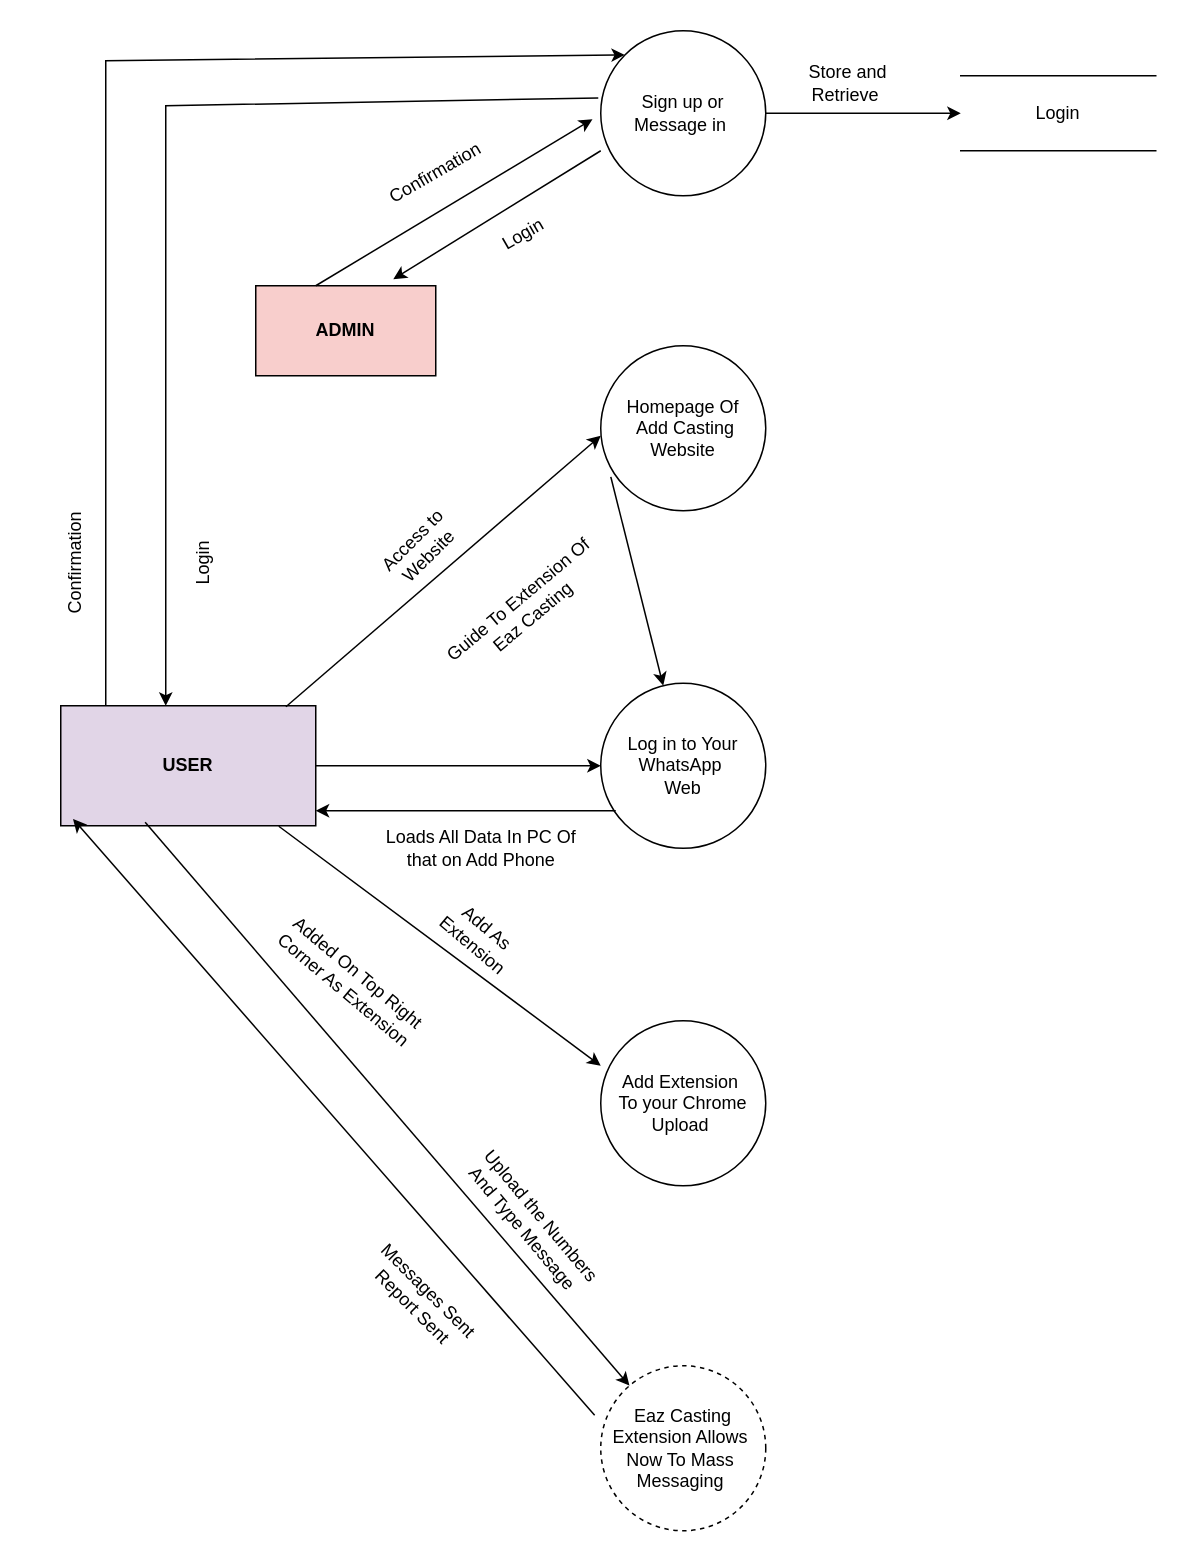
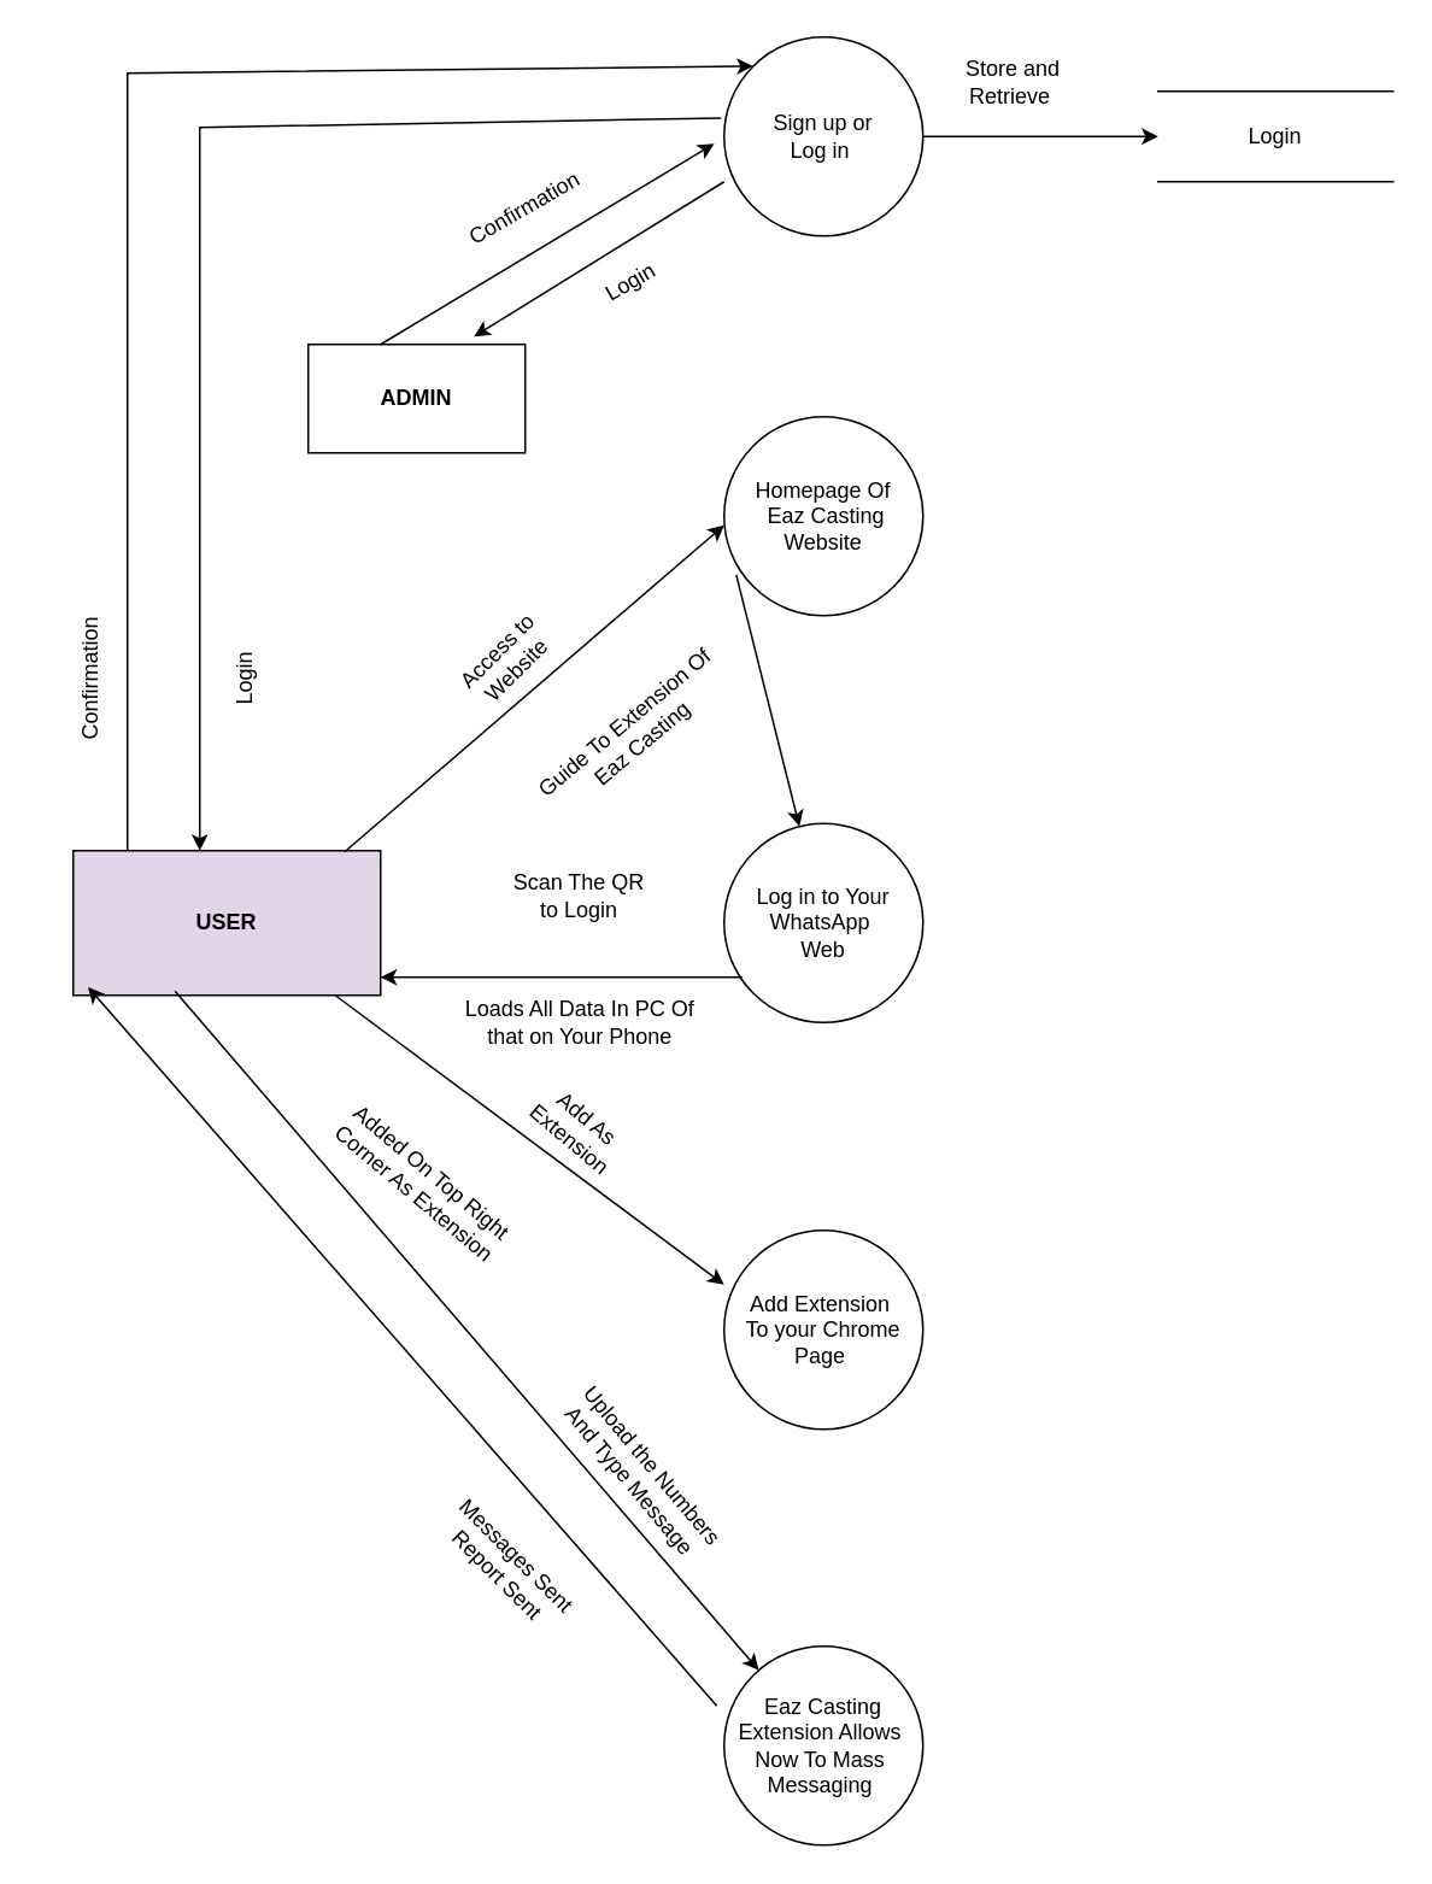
- <mxCell id="10" value="Store and Retrieve&amp;nbsp;" style="text;html=1;strokeColor=none;fillColor=none;align=center;verticalAlign=middle;whiteSpace=wrap;rounded=0;" vertex="1" parent="1"><mxGeometry x="530" y="40" width="70" height="30" as="geometry" /></mxCell>
+ <mxCell id="10" value="Store and Retrieve&amp;nbsp;" style="text;html=1;strokeColor=none;fillColor=none;align=center;verticalAlign=middle;whiteSpace=wrap;rounded=0;" vertex="1" parent="1"><mxGeometry x="525" y="30" width="70" height="30" as="geometry" /></mxCell>
- <mxCell id="3" value="Sign up or&lt;br&gt;Message in&amp;nbsp;" style="ellipse;whiteSpace=wrap;html=1;aspect=fixed;" vertex="1" parent="1"><mxGeometry x="400" y="20" width="110" height="110" as="geometry" /></mxCell>
+ <mxCell id="3" value="Sign up or&lt;br&gt;Log in&amp;nbsp;" style="ellipse;whiteSpace=wrap;html=1;aspect=fixed;" vertex="1" parent="1"><mxGeometry x="400" y="20" width="110" height="110" as="geometry" /></mxCell>
- <mxCell id="2" value="ADMIN" style="rounded=0;whiteSpace=wrap;html=1;fontStyle=1;fillColor=#f8cecc;" vertex="1" parent="1"><mxGeometry x="170" y="190" width="120" height="60" as="geometry" /></mxCell>
+ <mxCell id="2" value="ADMIN" style="rounded=0;whiteSpace=wrap;html=1;fontStyle=1" vertex="1" parent="1"><mxGeometry x="170" y="190" width="120" height="60" as="geometry" /></mxCell>
- <mxCell id="4" value="Homepage Of&lt;br&gt;&amp;nbsp;Add Casting Website" style="ellipse;whiteSpace=wrap;html=1;aspect=fixed;" vertex="1" parent="1"><mxGeometry x="400" y="230" width="110" height="110" as="geometry" /></mxCell>
+ <mxCell id="4" value="Homepage Of&lt;br&gt;&amp;nbsp;Eaz Casting Website" style="ellipse;whiteSpace=wrap;html=1;aspect=fixed;" vertex="1" parent="1"><mxGeometry x="400" y="230" width="110" height="110" as="geometry" /></mxCell>
+ <mxCell id="26" value="Scan The QR to Login" style="text;html=1;strokeColor=none;fillColor=none;align=center;verticalAlign=middle;whiteSpace=wrap;rounded=0;" vertex="1" parent="1"><mxGeometry x="280" y="480" width="80" height="30" as="geometry" /></mxCell>
- <mxCell id="24" value="" style="endArrow=classic;html=1;rounded=0;exitX=1;exitY=0.5;exitDx=0;exitDy=0;entryX=0;entryY=0.5;entryDx=0;entryDy=0;" edge="1" parent="1" source="15" target="5"><mxGeometry width="50" height="50" relative="1" as="geometry"><mxPoint x="400" y="450" as="sourcePoint" /><mxPoint x="450" y="400" as="targetPoint" /></mxGeometry></mxCell>
- <mxCell id="27" value="Loads All Data In PC Of that on Add Phone" style="text;html=1;strokeColor=none;fillColor=none;align=center;verticalAlign=middle;whiteSpace=wrap;rounded=0;" vertex="1" parent="1"><mxGeometry x="252.5" y="550" width="135" height="30" as="geometry" /></mxCell>
+ <mxCell id="27" value="Loads All Data In PC Of that on Your Phone" style="text;html=1;strokeColor=none;fillColor=none;align=center;verticalAlign=middle;whiteSpace=wrap;rounded=0;" vertex="1" parent="1"><mxGeometry x="252.5" y="550" width="135" height="30" as="geometry" /></mxCell>
- <mxCell id="6" value="Add Extension&amp;nbsp;&lt;br&gt;To your Chrome&lt;br&gt;Upload&amp;nbsp;" style="ellipse;whiteSpace=wrap;html=1;aspect=fixed;" vertex="1" parent="1"><mxGeometry x="400" y="680" width="110" height="110" as="geometry" /></mxCell>
+ <mxCell id="6" value="Add Extension&amp;nbsp;&lt;br&gt;To your Chrome&lt;br&gt;Page&amp;nbsp;" style="ellipse;whiteSpace=wrap;html=1;aspect=fixed;" vertex="1" parent="1"><mxGeometry x="400" y="680" width="110" height="110" as="geometry" /></mxCell>
- <mxCell id="7" value="Eaz Casting Extension Allows&amp;nbsp;&lt;br&gt;Now To Mass&amp;nbsp;&lt;br&gt;Messaging&amp;nbsp;" style="ellipse;whiteSpace=wrap;html=1;aspect=fixed;dashed=1;" vertex="1" parent="1"><mxGeometry x="400" y="910" width="110" height="110" as="geometry" /></mxCell>
+ <mxCell id="7" value="Eaz Casting Extension Allows&amp;nbsp;&lt;br&gt;Now To Mass&amp;nbsp;&lt;br&gt;Messaging&amp;nbsp;" style="ellipse;whiteSpace=wrap;html=1;aspect=fixed;" vertex="1" parent="1"><mxGeometry x="400" y="910" width="110" height="110" as="geometry" /></mxCell>
